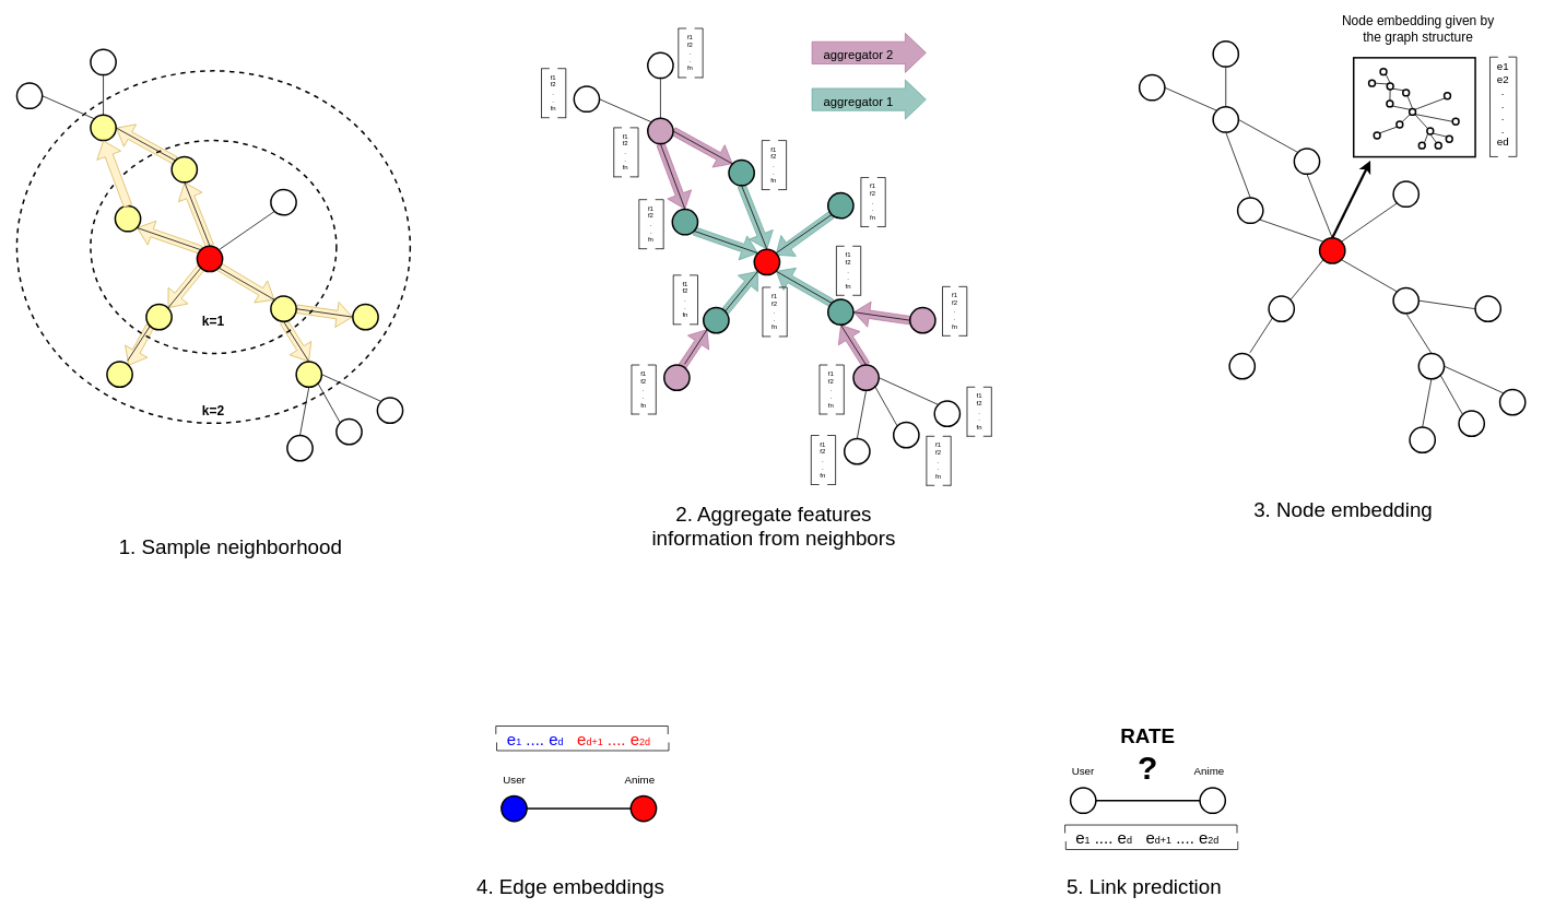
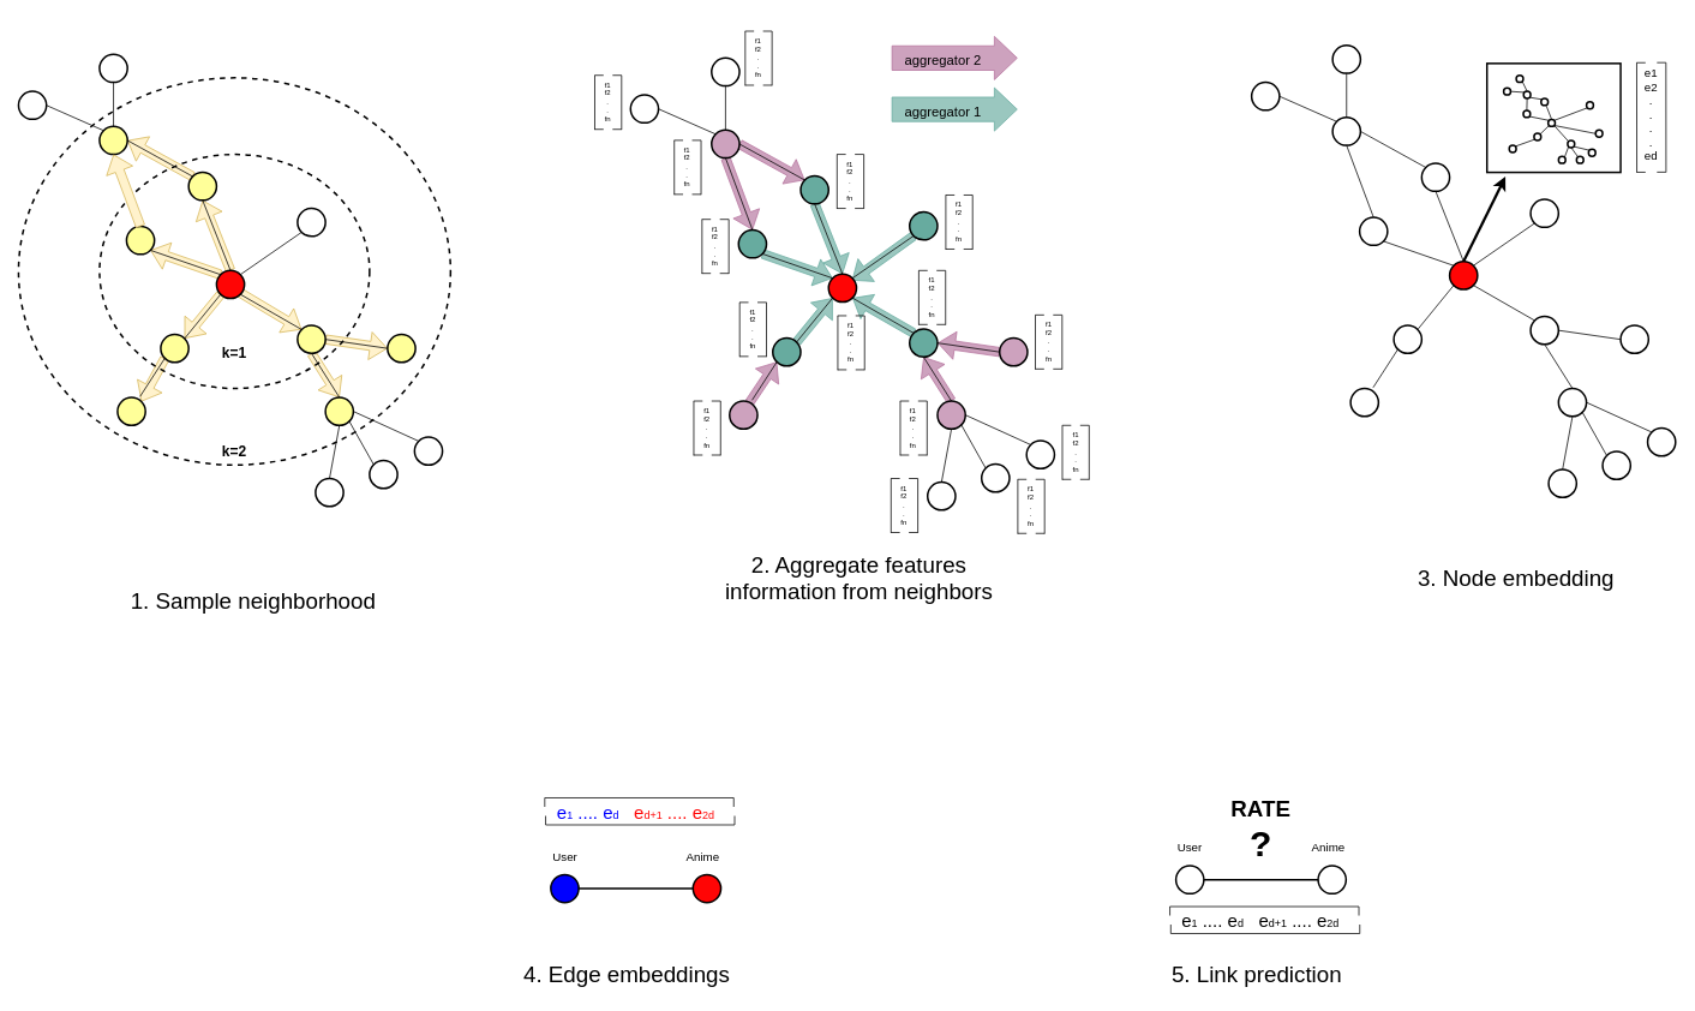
- <mxCell id="229" value="&lt;div style=&quot;font-size: 16px&quot;&gt;&lt;font style=&quot;font-size: 16px&quot;&gt;Node embedding given by&lt;/font&gt;&lt;/div&gt;&lt;div style=&quot;font-size: 16px&quot;&gt;&lt;font style=&quot;font-size: 16px&quot;&gt; the graph structure&lt;/font&gt;&lt;/div&gt;" style="text;html=1;align=center;verticalAlign=middle;resizable=0;points=[];autosize=1;strokeColor=none;fillColor=none;fontSize=8;" vertex="1" parent="1"><mxGeometry x="1630" y="20" width="200" height="30" as="geometry" /></mxCell>
- <mxCell id="228" value="&lt;font style=&quot;font-size: 25px&quot;&gt;3. Node embedding&lt;br&gt;&lt;/font&gt;" style="text;html=1;strokeColor=none;fillColor=none;align=center;verticalAlign=middle;whiteSpace=wrap;rounded=0;dashed=1;" vertex="1" parent="1"><mxGeometry x="1474" y="601" width="329.5" height="40" as="geometry" /></mxCell>
+ <mxCell id="228" value="&lt;font style=&quot;font-size: 25px&quot;&gt;3. Node embedding&lt;br&gt;&lt;/font&gt;" style="text;html=1;strokeColor=none;fillColor=none;align=center;verticalAlign=middle;whiteSpace=wrap;rounded=0;dashed=1;" vertex="1" parent="1"><mxGeometry x="1519" y="621" width="329.5" height="40" as="geometry" /></mxCell>
- <mxCell id="88" value="&lt;font style=&quot;font-size: 25px&quot;&gt;2. Aggregate features information from neighbors&lt;/font&gt;" style="text;html=1;strokeColor=none;fillColor=none;align=center;verticalAlign=middle;whiteSpace=wrap;rounded=0;dashed=1;" vertex="1" parent="1"><mxGeometry x="779.17" y="621" width="329.5" height="40" as="geometry" /></mxCell>
+ <mxCell id="88" value="&lt;font style=&quot;font-size: 25px&quot;&gt;2. Aggregate features information from neighbors&lt;/font&gt;" style="text;html=1;strokeColor=none;fillColor=none;align=center;verticalAlign=middle;whiteSpace=wrap;rounded=0;dashed=1;" vertex="1" parent="1"><mxGeometry x="789.17" y="621" width="329.5" height="40" as="geometry" /></mxCell>
